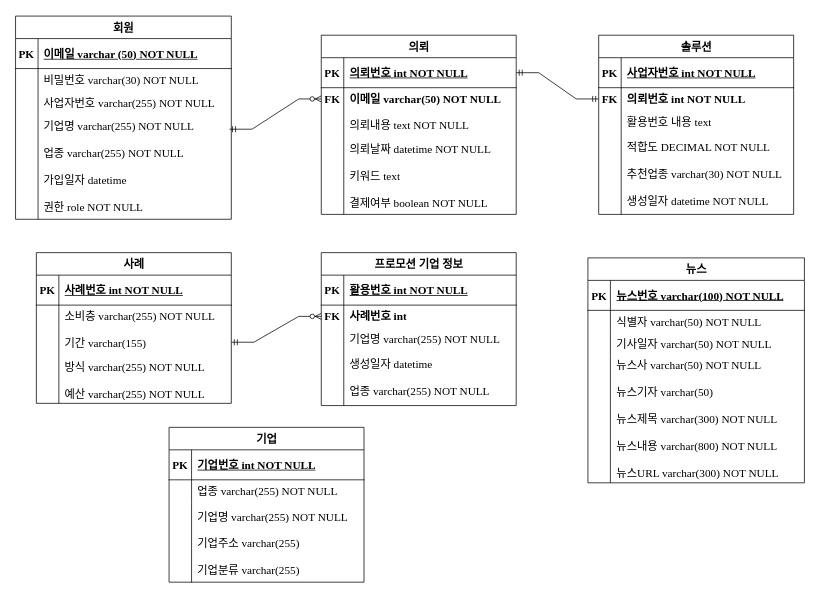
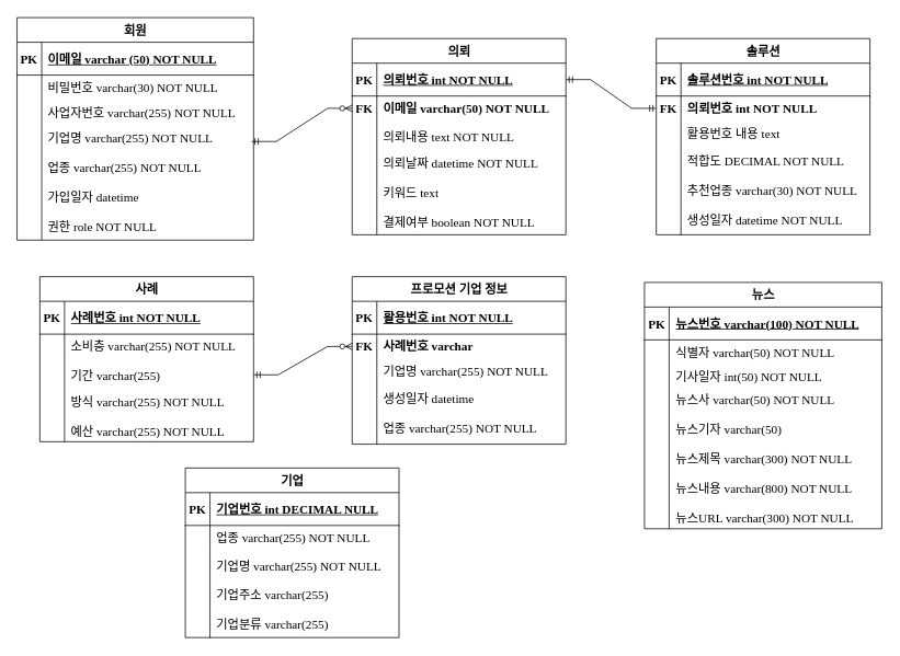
- <mxCell id="70" value="사업자번호 int NOT NULL" style="shape=partialRectangle;connectable=0;fillColor=none;top=0;left=0;bottom=0;right=0;align=left;spacingLeft=6;fontStyle=5;overflow=hidden;whiteSpace=wrap;html=1;fontSize=15;fontFamily=gothic;" vertex="1" parent="68"><mxGeometry x="30" width="230" height="40" as="geometry"><mxRectangle width="230" height="40" as="alternateBounds" /></mxGeometry></mxCell>
+ <mxCell id="70" value="솔루션번호 int NOT NULL" style="shape=partialRectangle;connectable=0;fillColor=none;top=0;left=0;bottom=0;right=0;align=left;spacingLeft=6;fontStyle=5;overflow=hidden;whiteSpace=wrap;html=1;fontSize=15;fontFamily=gothic;" vertex="1" parent="68"><mxGeometry x="30" width="230" height="40" as="geometry"><mxRectangle width="230" height="40" as="alternateBounds" /></mxGeometry></mxCell>
- <mxCell id="60" value="&lt;b style=&quot;font-size: 15px;&quot;&gt;사례번호 int&lt;/b&gt;" style="shape=partialRectangle;connectable=0;fillColor=none;top=0;left=0;bottom=0;right=0;align=left;spacingLeft=6;overflow=hidden;whiteSpace=wrap;html=1;fontSize=15;fontFamily=gothic;" vertex="1" parent="58"><mxGeometry x="30" width="230" height="30" as="geometry"><mxRectangle width="230" height="30" as="alternateBounds" /></mxGeometry></mxCell>
+ <mxCell id="60" value="&lt;b style=&quot;font-size: 15px;&quot;&gt;사례번호 varchar&lt;/b&gt;" style="shape=partialRectangle;connectable=0;fillColor=none;top=0;left=0;bottom=0;right=0;align=left;spacingLeft=6;overflow=hidden;whiteSpace=wrap;html=1;fontSize=15;fontFamily=gothic;" vertex="1" parent="58"><mxGeometry x="30" width="230" height="30" as="geometry"><mxRectangle width="230" height="30" as="alternateBounds" /></mxGeometry></mxCell>
- <mxCell id="50" value="기간 varchar(155)&amp;nbsp;" style="shape=partialRectangle;connectable=0;fillColor=none;top=0;left=0;bottom=0;right=0;align=left;spacingLeft=6;overflow=hidden;whiteSpace=wrap;html=1;fontSize=15;fontFamily=gothic;" vertex="1" parent="48"><mxGeometry x="30" width="230" height="39" as="geometry"><mxRectangle width="230" height="39" as="alternateBounds" /></mxGeometry></mxCell>
+ <mxCell id="50" value="기간 varchar(255)&amp;nbsp;" style="shape=partialRectangle;connectable=0;fillColor=none;top=0;left=0;bottom=0;right=0;align=left;spacingLeft=6;overflow=hidden;whiteSpace=wrap;html=1;fontSize=15;fontFamily=gothic;" vertex="1" parent="48"><mxGeometry x="30" width="230" height="39" as="geometry"><mxRectangle width="230" height="39" as="alternateBounds" /></mxGeometry></mxCell>
- <mxCell id="89" value="기사일자 varchar(50) NOT NULL" style="shape=partialRectangle;connectable=0;fillColor=none;top=0;left=0;bottom=0;right=0;align=left;spacingLeft=6;overflow=hidden;whiteSpace=wrap;html=1;fontSize=15;fontFamily=gothic;" vertex="1" parent="87"><mxGeometry x="30" width="258.75" height="30" as="geometry"><mxRectangle width="258.75" height="30" as="alternateBounds" /></mxGeometry></mxCell>
+ <mxCell id="89" value="기사일자 int(50) NOT NULL" style="shape=partialRectangle;connectable=0;fillColor=none;top=0;left=0;bottom=0;right=0;align=left;spacingLeft=6;overflow=hidden;whiteSpace=wrap;html=1;fontSize=15;fontFamily=gothic;" vertex="1" parent="87"><mxGeometry x="30" width="258.75" height="30" as="geometry"><mxRectangle width="258.75" height="30" as="alternateBounds" /></mxGeometry></mxCell>
- <mxCell id="18" value="기업번호 int NOT NULL" style="shape=partialRectangle;connectable=0;fillColor=none;top=0;left=0;bottom=0;right=0;align=left;spacingLeft=6;fontStyle=5;overflow=hidden;whiteSpace=wrap;html=1;fontSize=15;fontFamily=gothic;" vertex="1" parent="16"><mxGeometry x="30" width="230" height="40" as="geometry"><mxRectangle width="230" height="40" as="alternateBounds" /></mxGeometry></mxCell>
+ <mxCell id="18" value="기업번호 int DECIMAL NULL" style="shape=partialRectangle;connectable=0;fillColor=none;top=0;left=0;bottom=0;right=0;align=left;spacingLeft=6;fontStyle=5;overflow=hidden;whiteSpace=wrap;html=1;fontSize=15;fontFamily=gothic;" vertex="1" parent="16"><mxGeometry x="30" width="230" height="40" as="geometry"><mxRectangle width="230" height="40" as="alternateBounds" /></mxGeometry></mxCell>
